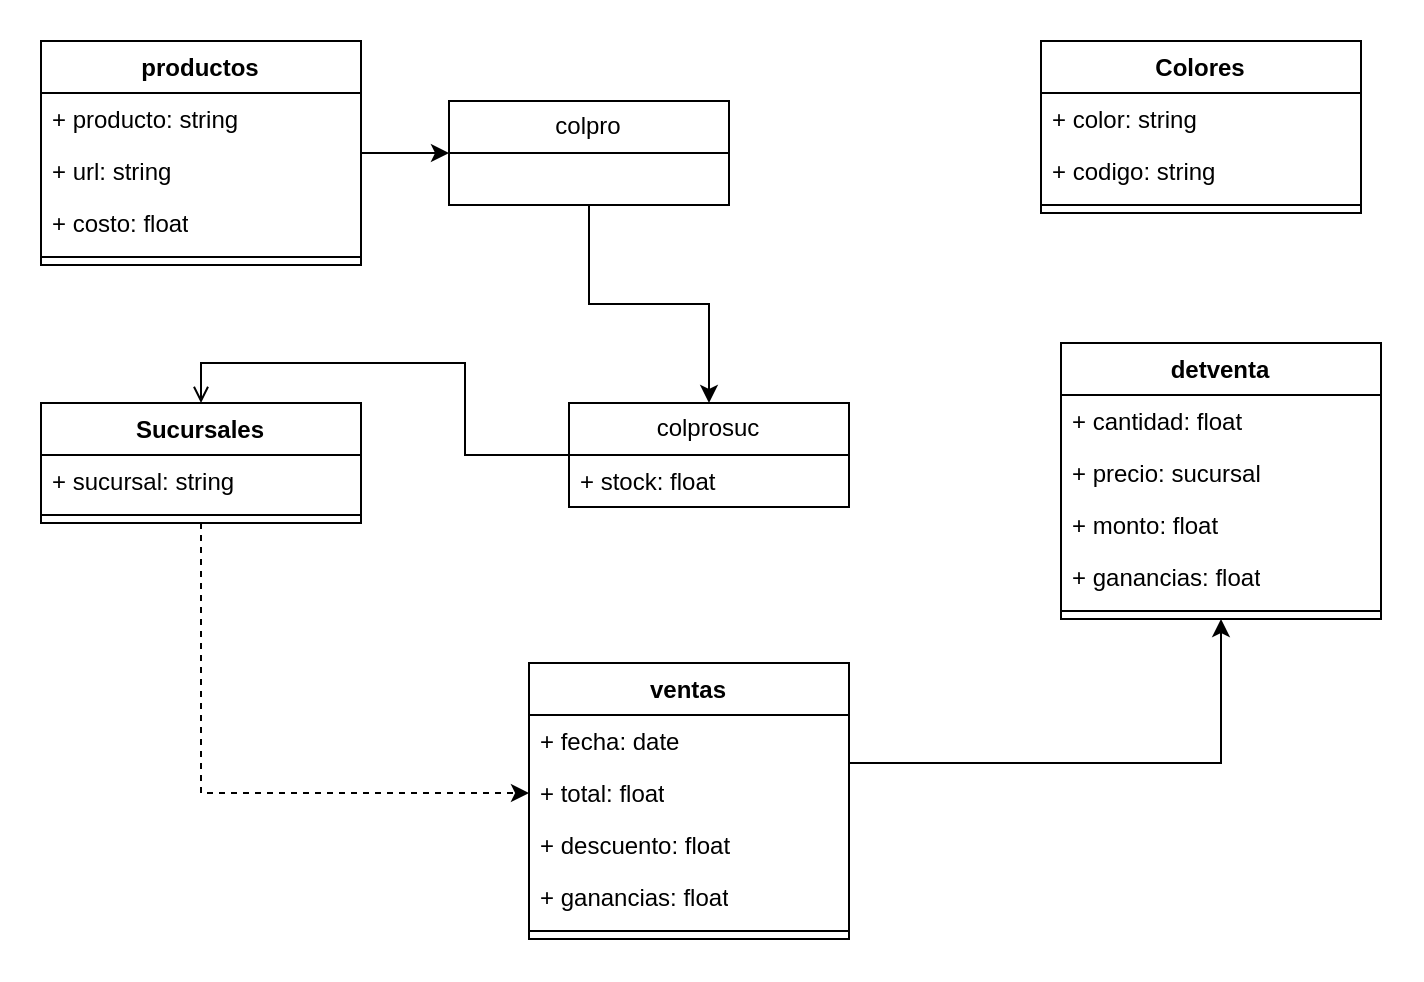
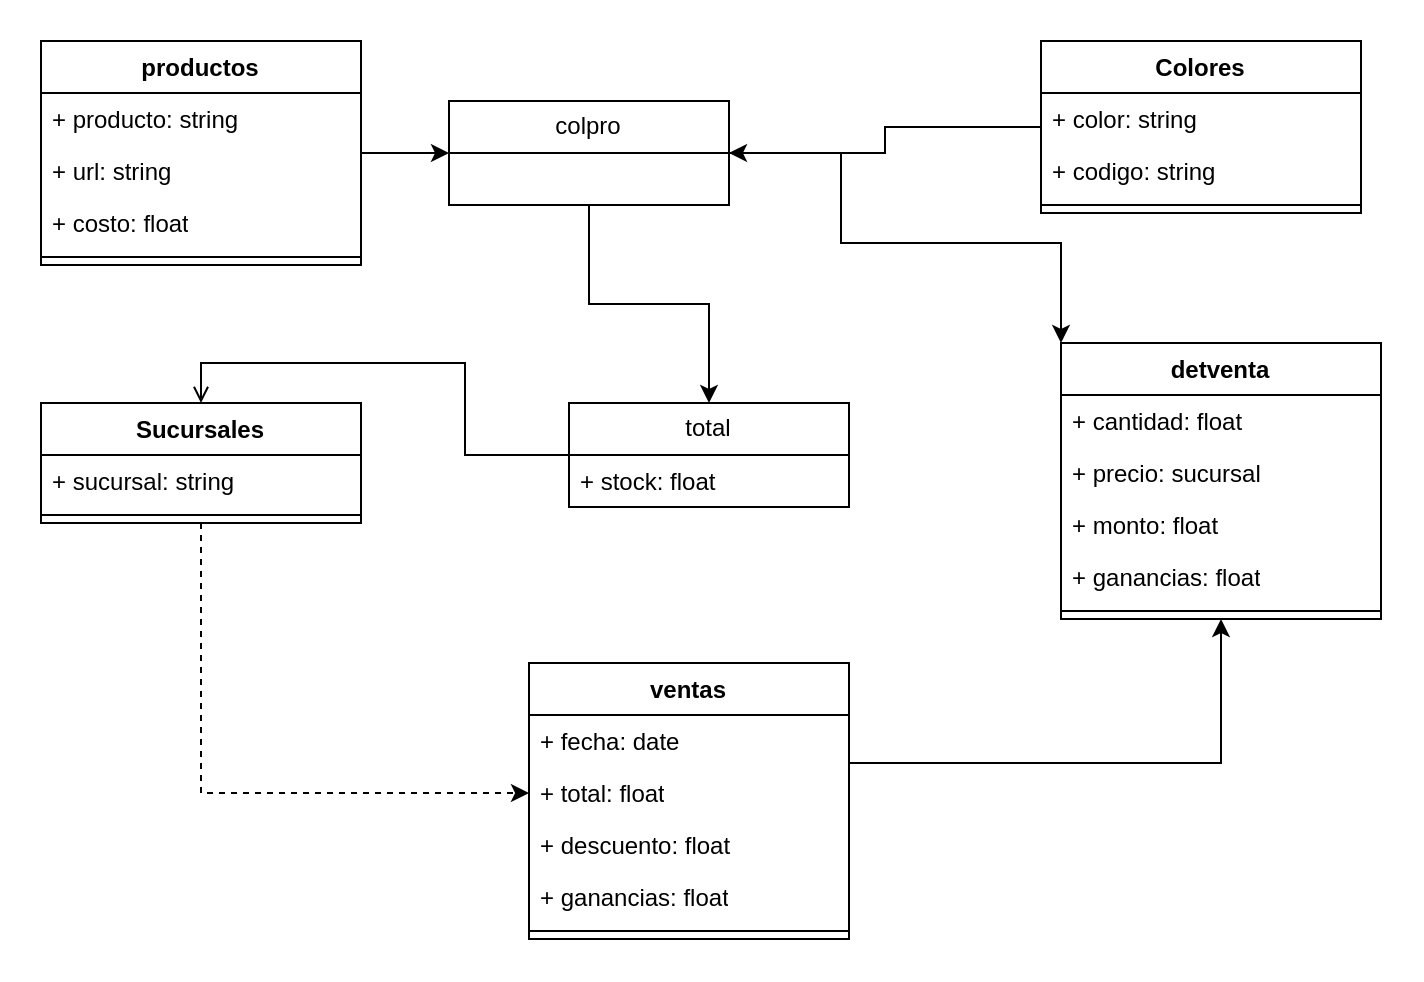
+ <mxCell id="8" style="edgeStyle=orthogonalEdgeStyle;rounded=0;orthogonalLoop=1;jettySize=auto;html=1;entryX=1;entryY=0.5;entryDx=0;entryDy=0;" edge="1" parent="1" source="9" target="15"><mxGeometry relative="1" as="geometry" /></mxCell>
+ <mxCell id="14" style="edgeStyle=orthogonalEdgeStyle;rounded=0;orthogonalLoop=1;jettySize=auto;html=1;entryX=0;entryY=0;entryDx=0;entryDy=0;" edge="1" parent="1" source="15" target="30"><mxGeometry relative="1" as="geometry"><Array as="points"><mxPoint x="420" y="121" /><mxPoint x="530" y="121" /></Array></mxGeometry></mxCell>
- <mxCell id="21" value="colprosuc" style="swimlane;fontStyle=0;childLayout=stackLayout;horizontal=1;startSize=26;fillColor=none;horizontalStack=0;resizeParent=1;resizeParentMax=0;resizeLast=0;collapsible=1;marginBottom=0;whiteSpace=wrap;html=1;" vertex="1" parent="1"><mxGeometry x="284" y="201" width="140" height="52" as="geometry" /></mxCell>
+ <mxCell id="21" value="total" style="swimlane;fontStyle=0;childLayout=stackLayout;horizontal=1;startSize=26;fillColor=none;horizontalStack=0;resizeParent=1;resizeParentMax=0;resizeLast=0;collapsible=1;marginBottom=0;whiteSpace=wrap;html=1;" vertex="1" parent="1"><mxGeometry x="284" y="201" width="140" height="52" as="geometry" /></mxCell>
